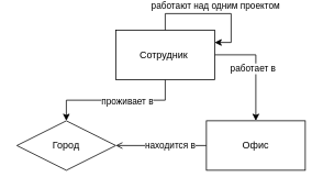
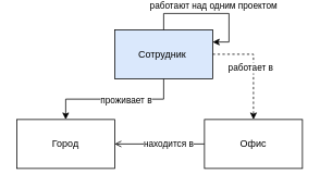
- <mxCell id="6" value="Сотрудник&amp;nbsp;" style="rounded=0;whiteSpace=wrap;html=1;" vertex="1" parent="1"><mxGeometry x="140" y="20" width="120" height="60" as="geometry" /></mxCell>
+ <mxCell id="6" value="Сотрудник&amp;nbsp;" style="rounded=0;whiteSpace=wrap;html=1;fillColor=#dae8fc;" vertex="1" parent="1"><mxGeometry x="140" y="20" width="120" height="60" as="geometry" /></mxCell>
- <mxCell id="4" style="edgeStyle=orthogonalEdgeStyle;rounded=0;orthogonalLoop=1;jettySize=auto;html=1;exitX=1;exitY=0.5;exitDx=0;exitDy=0;entryX=0.5;entryY=0;entryDx=0;entryDy=0;" edge="1" parent="1" source="6" target="9"><mxGeometry relative="1" as="geometry" /></mxCell>
+ <mxCell id="4" style="edgeStyle=orthogonalEdgeStyle;rounded=0;orthogonalLoop=1;jettySize=auto;html=1;exitX=1;exitY=0.5;exitDx=0;exitDy=0;entryX=0.5;entryY=0;entryDx=0;entryDy=0;dashed=1;" edge="1" parent="1" source="6" target="9"><mxGeometry relative="1" as="geometry" /></mxCell>
- <mxCell id="10" value="Город" style="rhombus;whiteSpace=wrap;html=1;" vertex="1" parent="1"><mxGeometry x="20" y="130" width="120" height="60" as="geometry" /></mxCell>
+ <mxCell id="10" value="Город" style="rounded=0;whiteSpace=wrap;html=1;" vertex="1" parent="1"><mxGeometry x="20" y="130" width="120" height="60" as="geometry" /></mxCell>
